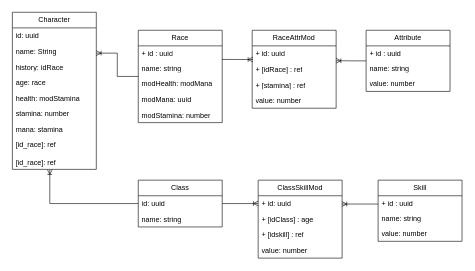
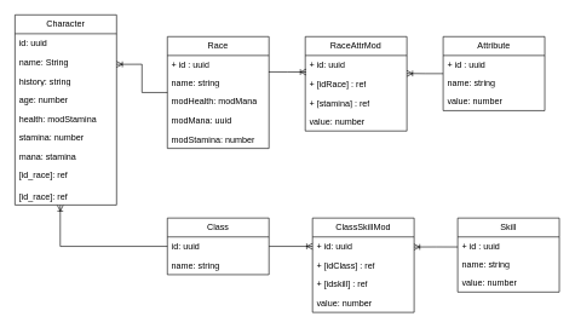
- <mxCell id="5" value="history: idRace" style="text;strokeColor=none;fillColor=none;align=left;verticalAlign=top;spacingLeft=4;spacingRight=4;overflow=hidden;rotatable=0;points=[[0,0.5],[1,0.5]];portConstraint=eastwest;whiteSpace=wrap;html=1;rounded=0;" parent="2" vertex="1"><mxGeometry y="78" width="140" height="26" as="geometry" /></mxCell>
+ <mxCell id="5" value="history: string" style="text;strokeColor=none;fillColor=none;align=left;verticalAlign=top;spacingLeft=4;spacingRight=4;overflow=hidden;rotatable=0;points=[[0,0.5],[1,0.5]];portConstraint=eastwest;whiteSpace=wrap;html=1;rounded=0;" parent="2" vertex="1"><mxGeometry y="78" width="140" height="26" as="geometry" /></mxCell>
- <mxCell id="6" value="age: race" style="text;strokeColor=none;fillColor=none;align=left;verticalAlign=top;spacingLeft=4;spacingRight=4;overflow=hidden;rotatable=0;points=[[0,0.5],[1,0.5]];portConstraint=eastwest;whiteSpace=wrap;html=1;rounded=0;" parent="2" vertex="1"><mxGeometry y="104" width="140" height="26" as="geometry" /></mxCell>
+ <mxCell id="6" value="age: number" style="text;strokeColor=none;fillColor=none;align=left;verticalAlign=top;spacingLeft=4;spacingRight=4;overflow=hidden;rotatable=0;points=[[0,0.5],[1,0.5]];portConstraint=eastwest;whiteSpace=wrap;html=1;rounded=0;" parent="2" vertex="1"><mxGeometry y="104" width="140" height="26" as="geometry" /></mxCell>
- <mxCell id="39" value="+ [idClass] : age" style="text;strokeColor=none;fillColor=none;align=left;verticalAlign=top;spacingLeft=4;spacingRight=4;overflow=hidden;rotatable=0;points=[[0,0.5],[1,0.5]];portConstraint=eastwest;whiteSpace=wrap;html=1;rounded=0;" parent="37" vertex="1"><mxGeometry y="52" width="140" height="26" as="geometry" /></mxCell>
+ <mxCell id="39" value="+ [idClass] : ref" style="text;strokeColor=none;fillColor=none;align=left;verticalAlign=top;spacingLeft=4;spacingRight=4;overflow=hidden;rotatable=0;points=[[0,0.5],[1,0.5]];portConstraint=eastwest;whiteSpace=wrap;html=1;rounded=0;" parent="37" vertex="1"><mxGeometry y="52" width="140" height="26" as="geometry" /></mxCell>
